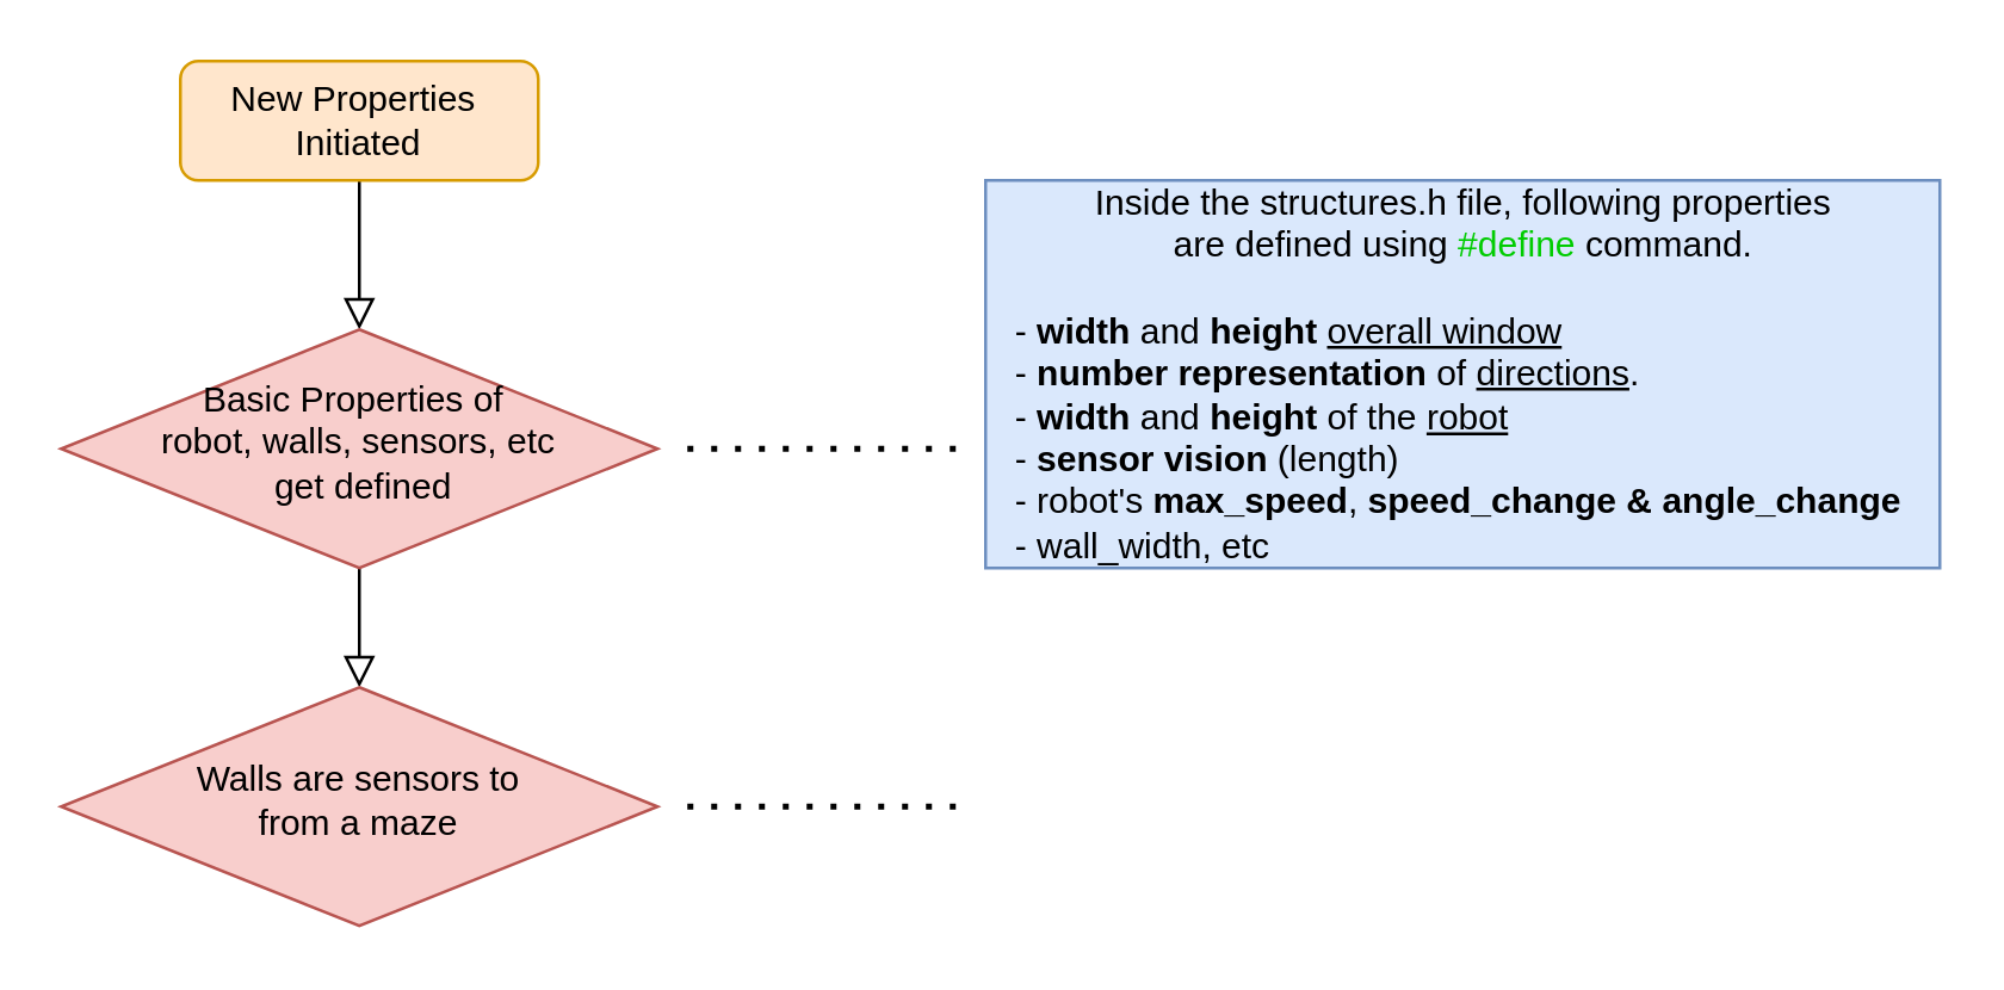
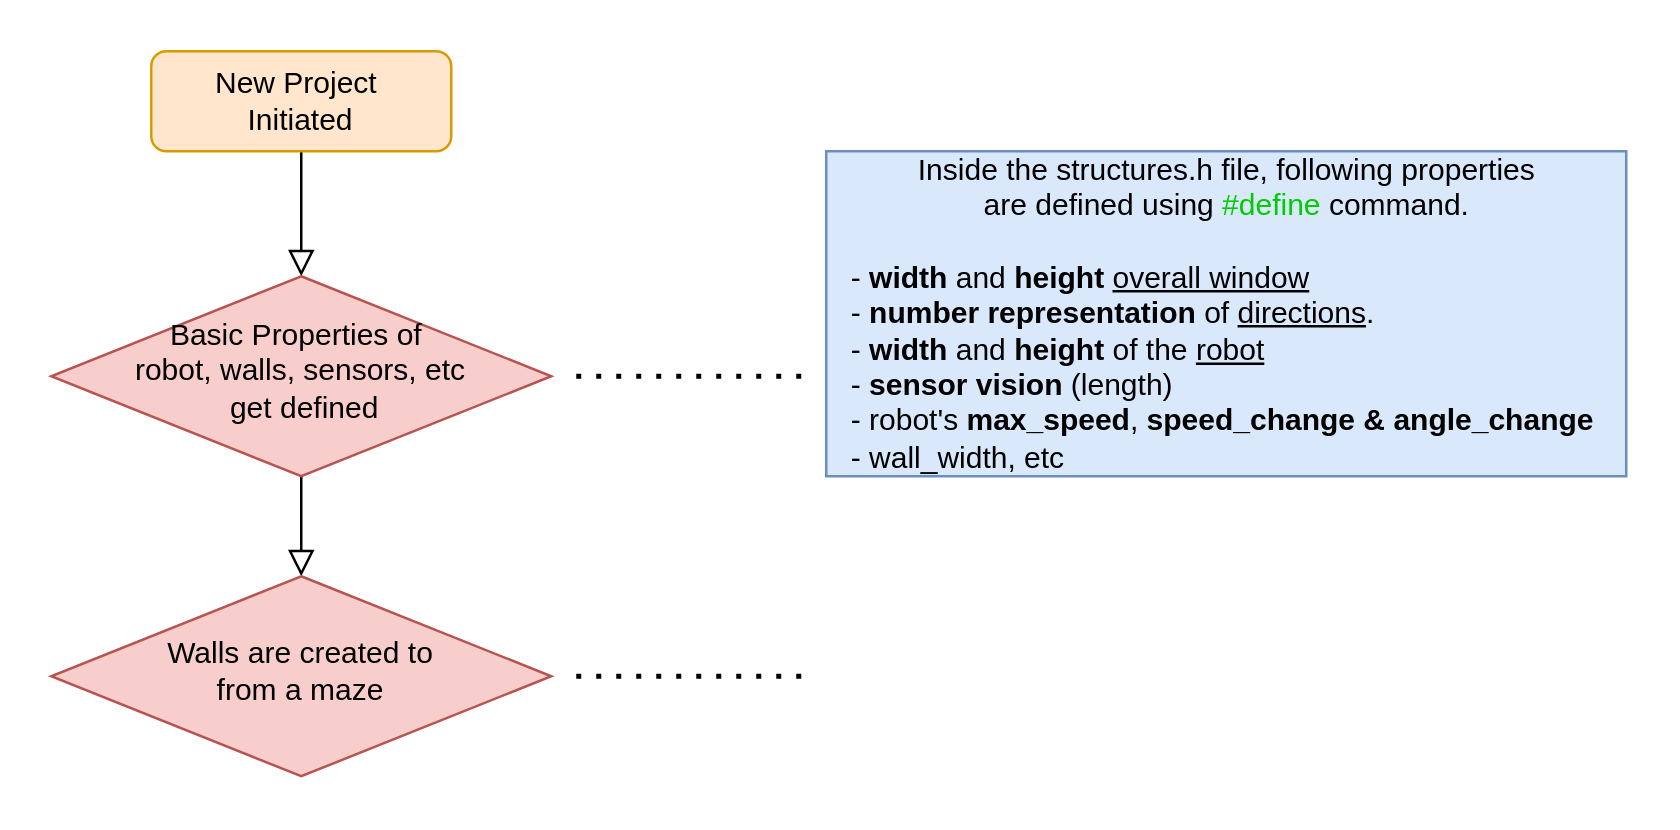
- <mxCell id="3" value="New Properties&amp;nbsp;&lt;br&gt;Initiated" style="rounded=1;whiteSpace=wrap;html=1;fontSize=12;glass=0;strokeWidth=1;shadow=0;fillColor=#ffe6cc;strokeColor=#d79b00;" parent="1" vertex="1"><mxGeometry x="60" y="20" width="120" height="40" as="geometry" /></mxCell>
+ <mxCell id="3" value="New Project&amp;nbsp;&lt;br&gt;Initiated" style="rounded=1;whiteSpace=wrap;html=1;fontSize=12;glass=0;strokeWidth=1;shadow=0;fillColor=#ffe6cc;strokeColor=#d79b00;" parent="1" vertex="1"><mxGeometry x="60" y="20" width="120" height="40" as="geometry" /></mxCell>
- <mxCell id="6" value="Walls are sensors&amp;nbsp;to&lt;br&gt;from a maze" style="rhombus;whiteSpace=wrap;html=1;shadow=0;fontFamily=Helvetica;fontSize=12;align=center;strokeWidth=1;spacing=6;spacingTop=-4;fillColor=#f8cecc;strokeColor=#b85450;" parent="1" vertex="1"><mxGeometry x="20" y="230" width="200" height="80" as="geometry" /></mxCell>
+ <mxCell id="6" value="Walls are created&amp;nbsp;to&lt;br&gt;from a maze" style="rhombus;whiteSpace=wrap;html=1;shadow=0;fontFamily=Helvetica;fontSize=12;align=center;strokeWidth=1;spacing=6;spacingTop=-4;fillColor=#f8cecc;strokeColor=#b85450;" parent="1" vertex="1"><mxGeometry x="20" y="230" width="200" height="80" as="geometry" /></mxCell>
